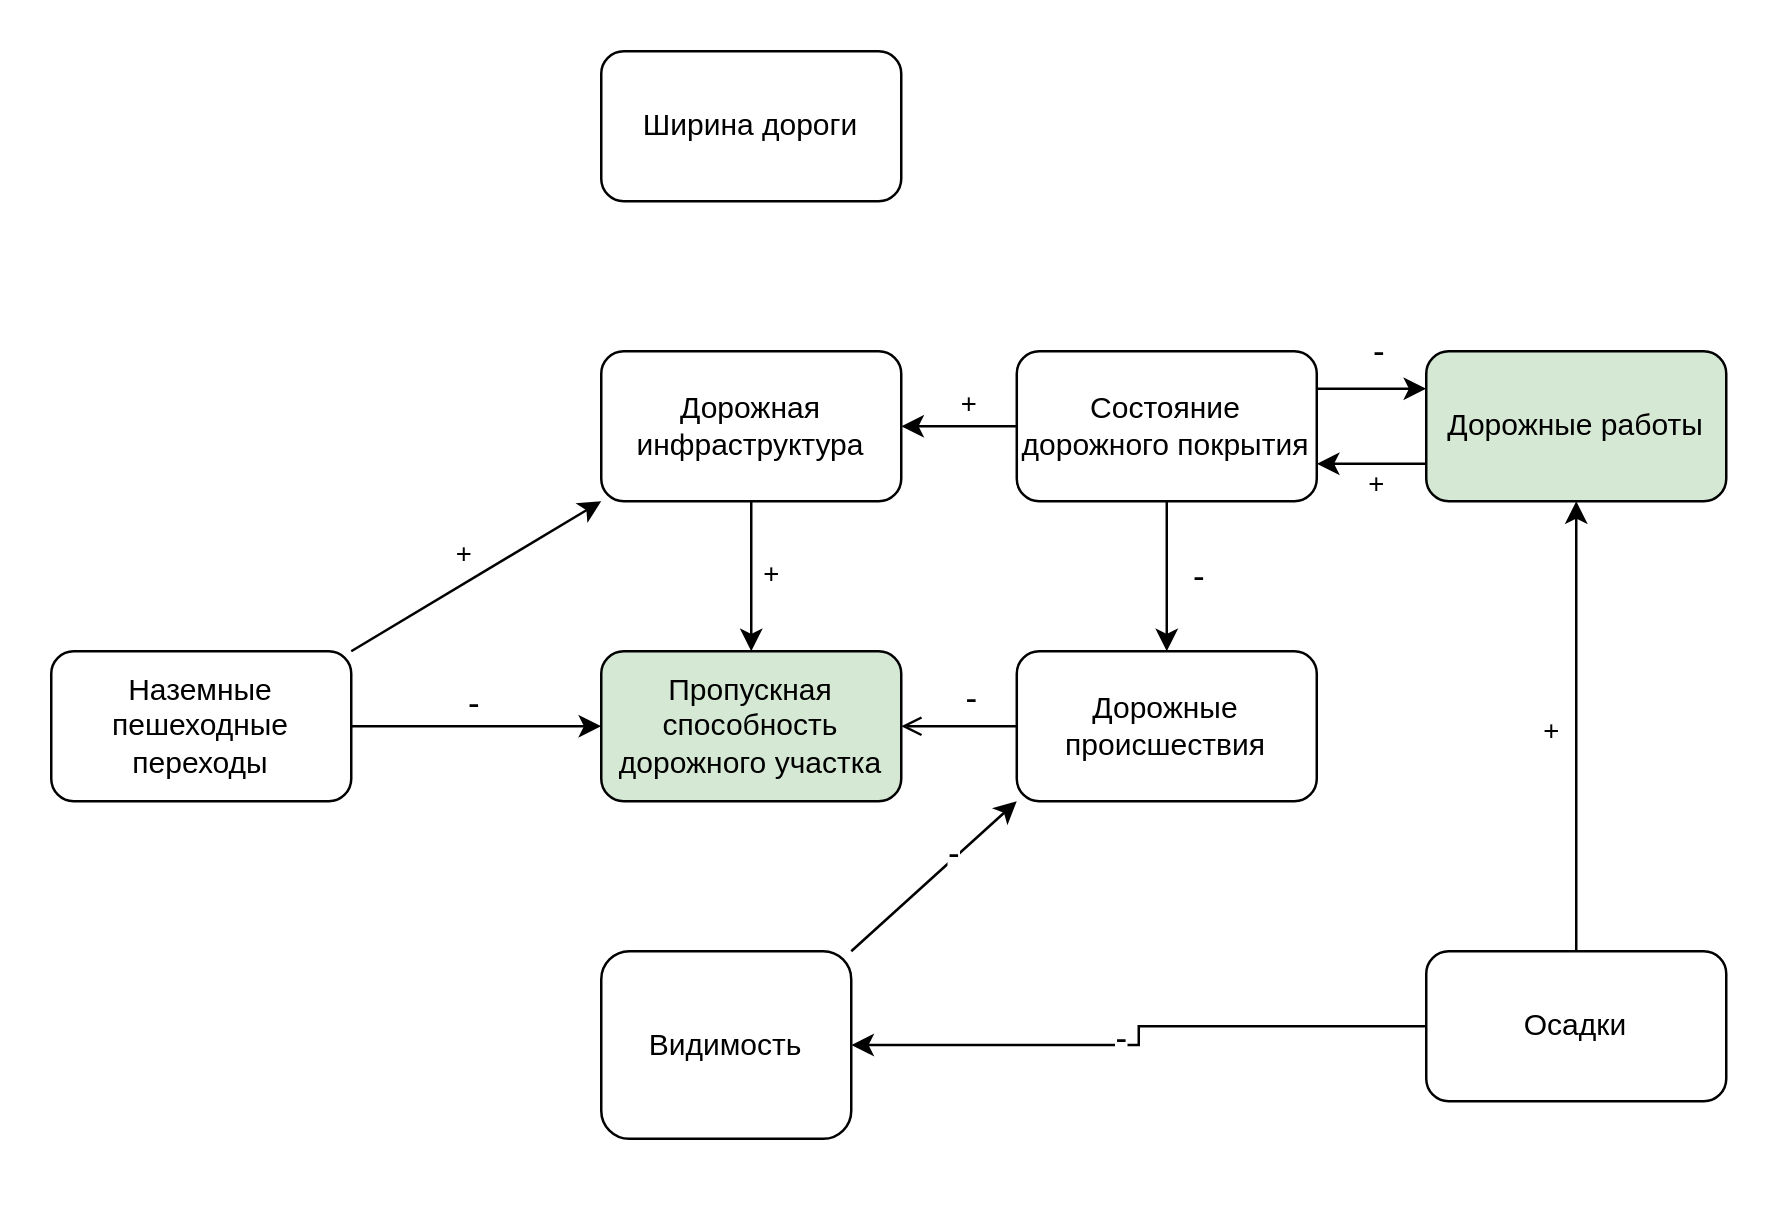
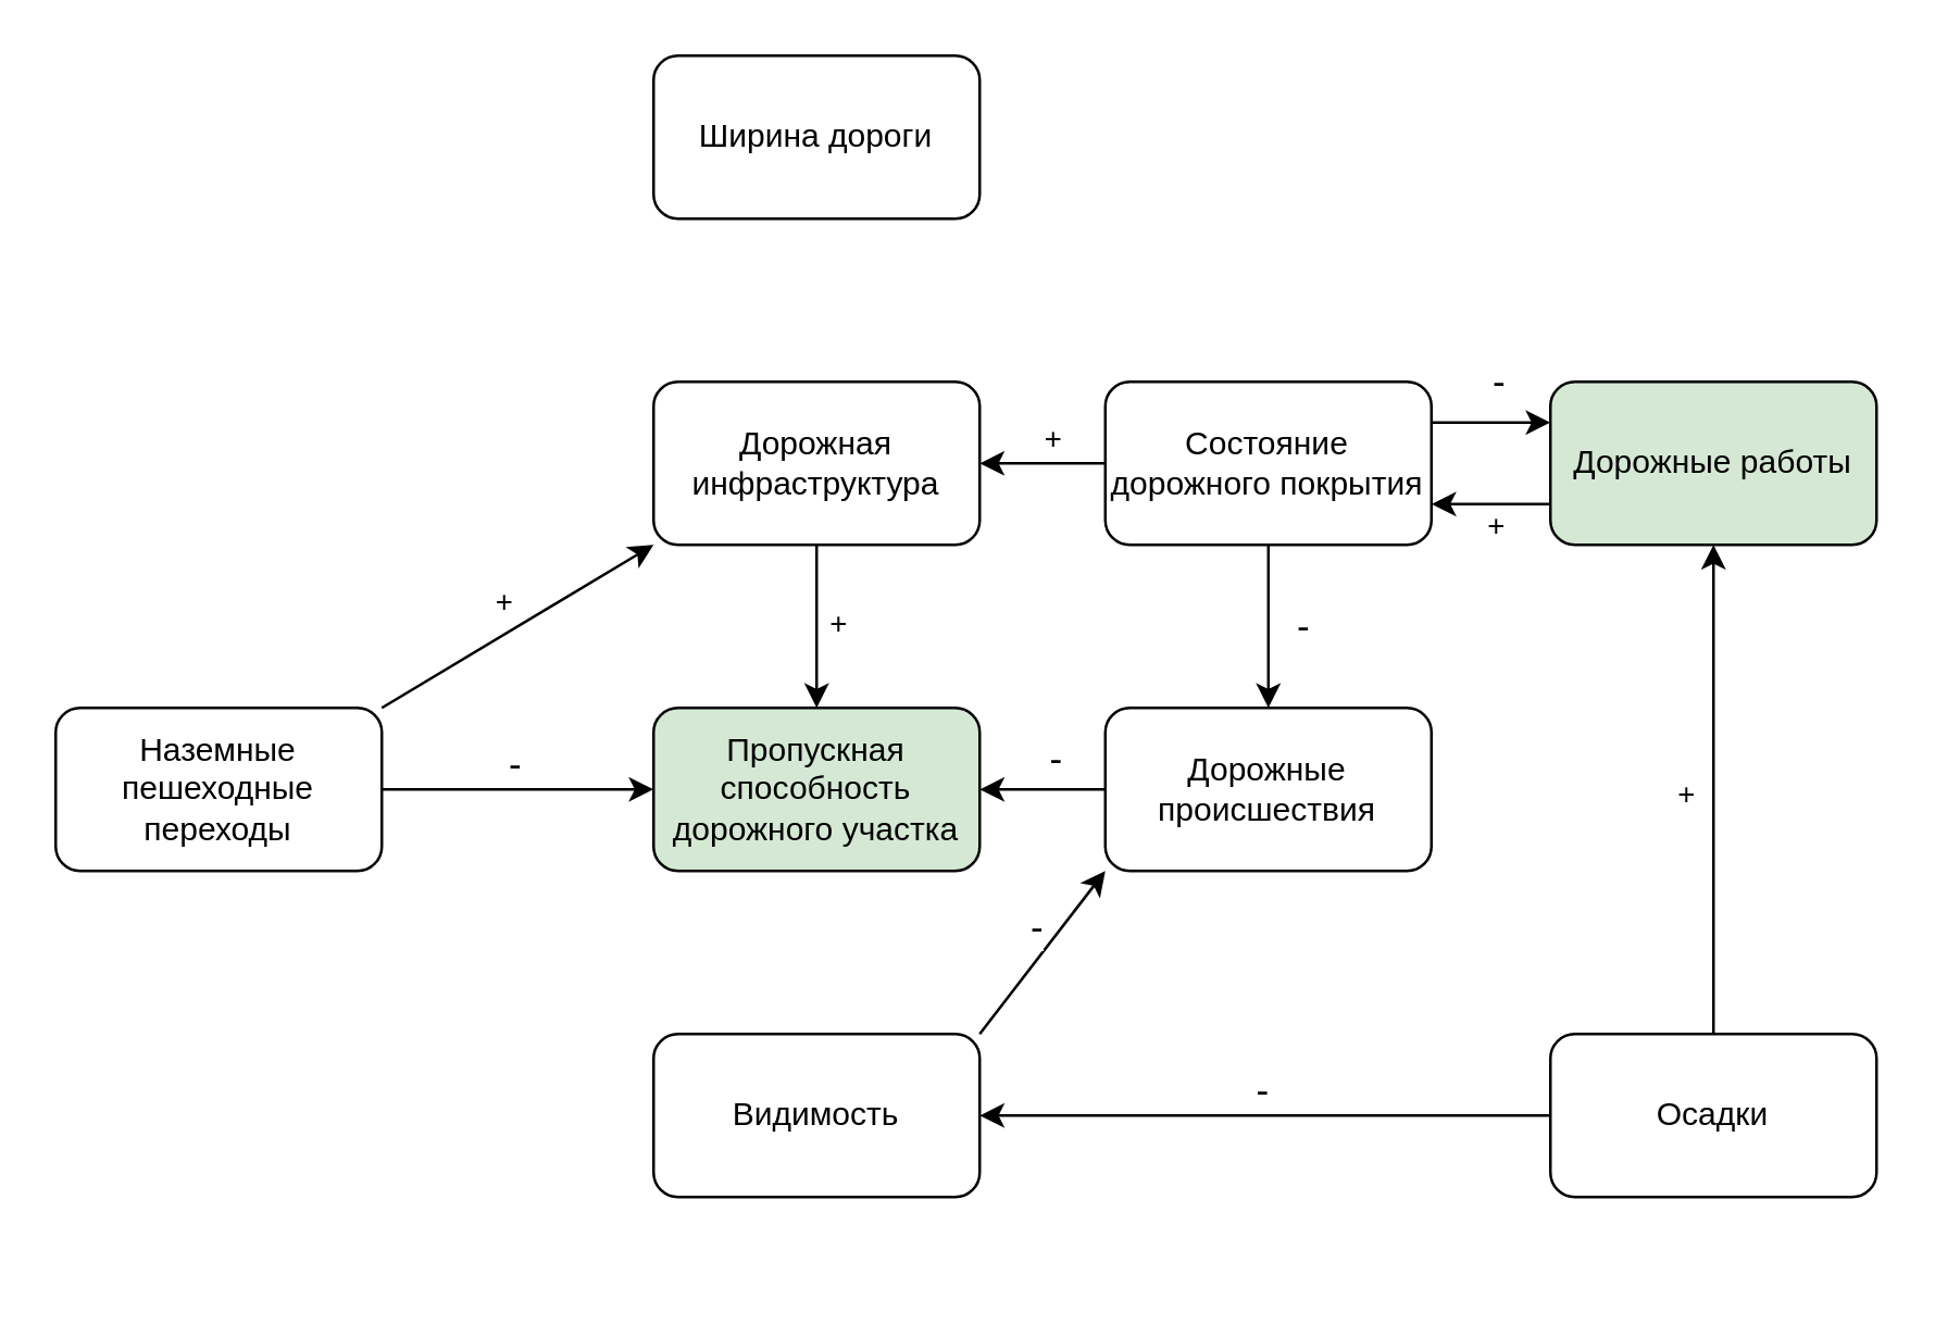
- <mxCell id="14" style="edgeStyle=orthogonalEdgeStyle;rounded=0;orthogonalLoop=1;jettySize=auto;html=1;exitX=0;exitY=0.5;exitDx=0;exitDy=0;entryX=1;entryY=0.5;entryDx=0;entryDy=0;endArrow=open;" edge="1" parent="1" source="15" target="2"><mxGeometry relative="1" as="geometry" /></mxCell>
+ <mxCell id="14" style="edgeStyle=orthogonalEdgeStyle;rounded=0;orthogonalLoop=1;jettySize=auto;html=1;exitX=0;exitY=0.5;exitDx=0;exitDy=0;entryX=1;entryY=0.5;entryDx=0;entryDy=0;" edge="1" parent="1" source="15" target="2"><mxGeometry relative="1" as="geometry" /></mxCell>
- <mxCell id="16" value="Видимость" style="rounded=1;whiteSpace=wrap;html=1;" vertex="1" parent="1"><mxGeometry x="240" y="380" width="100" height="75" as="geometry" /></mxCell>
+ <mxCell id="16" value="Видимость" style="rounded=1;whiteSpace=wrap;html=1;" vertex="1" parent="1"><mxGeometry x="240" y="380" width="120" height="60" as="geometry" /></mxCell>
